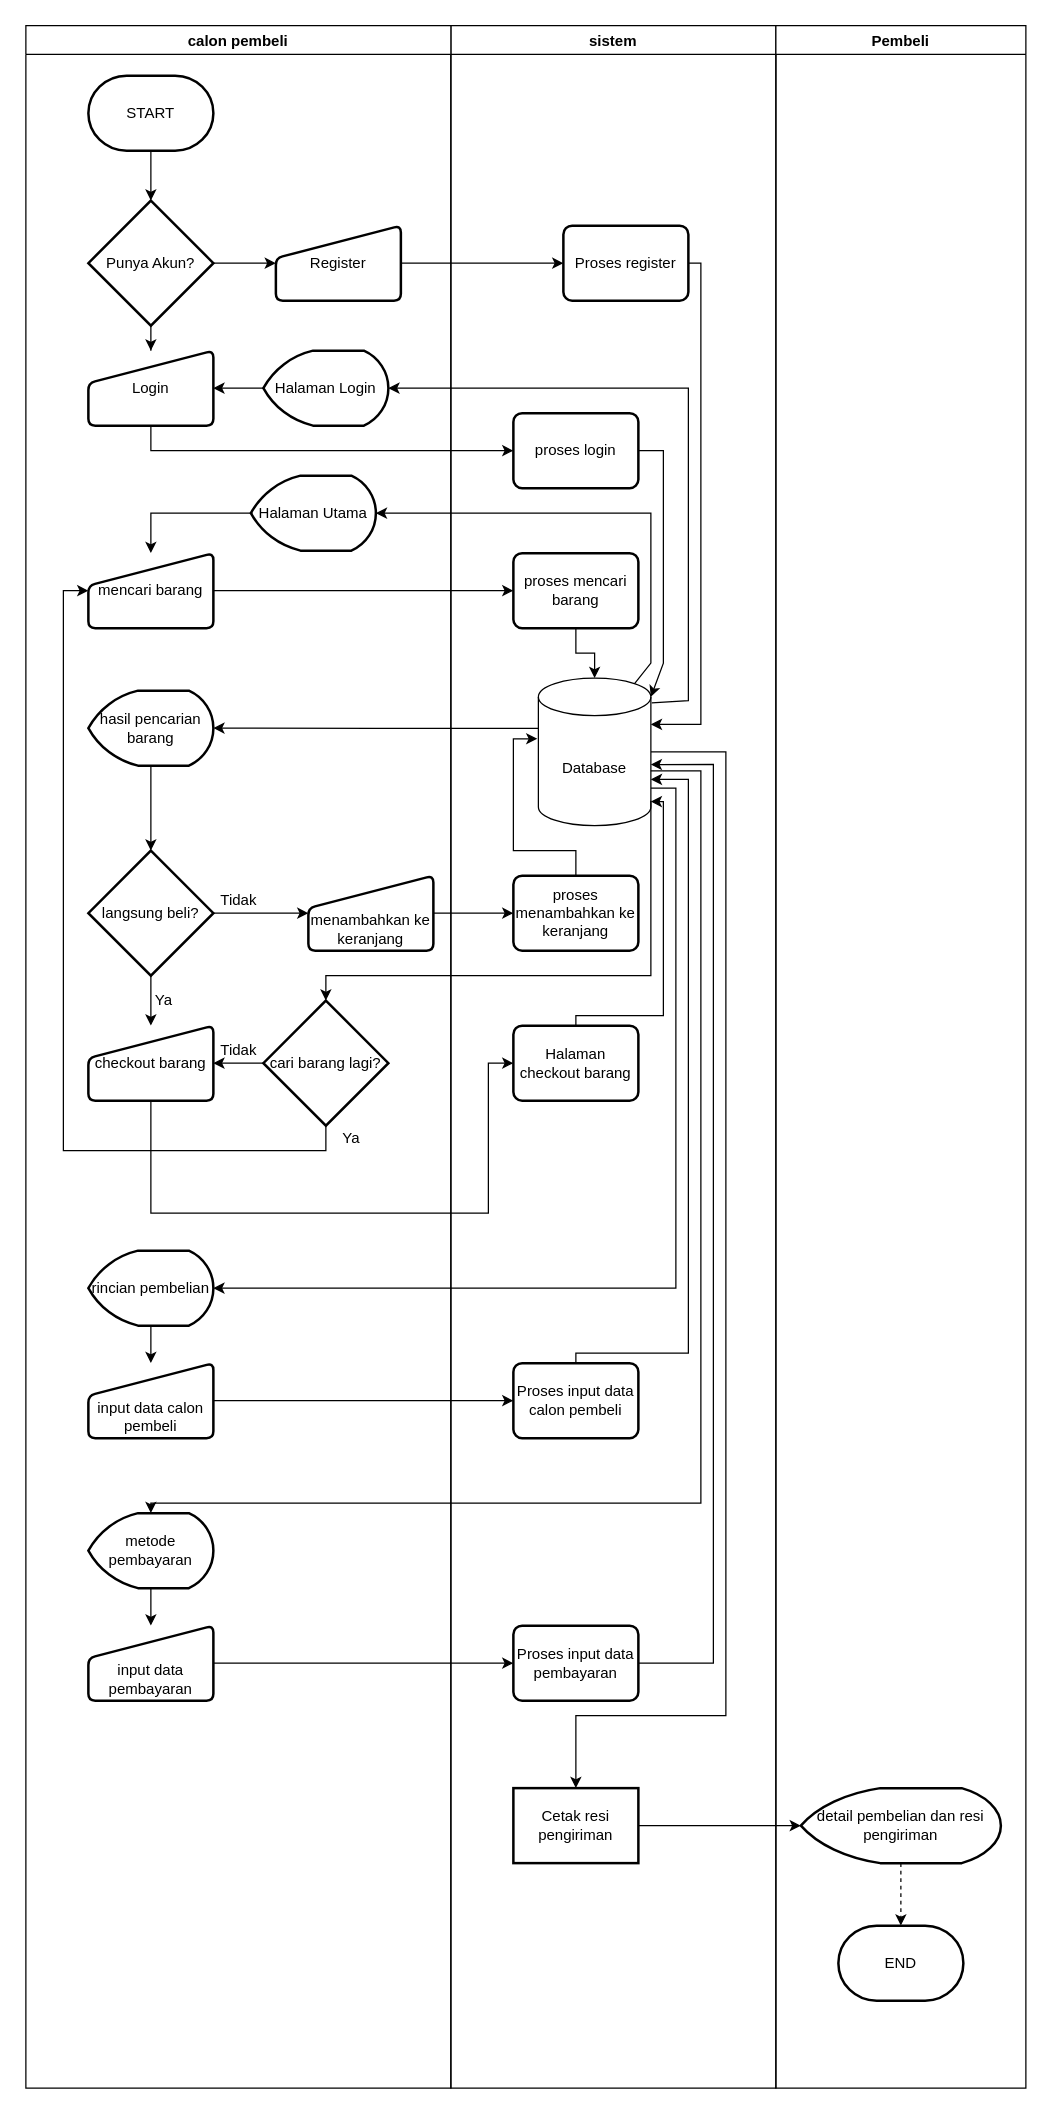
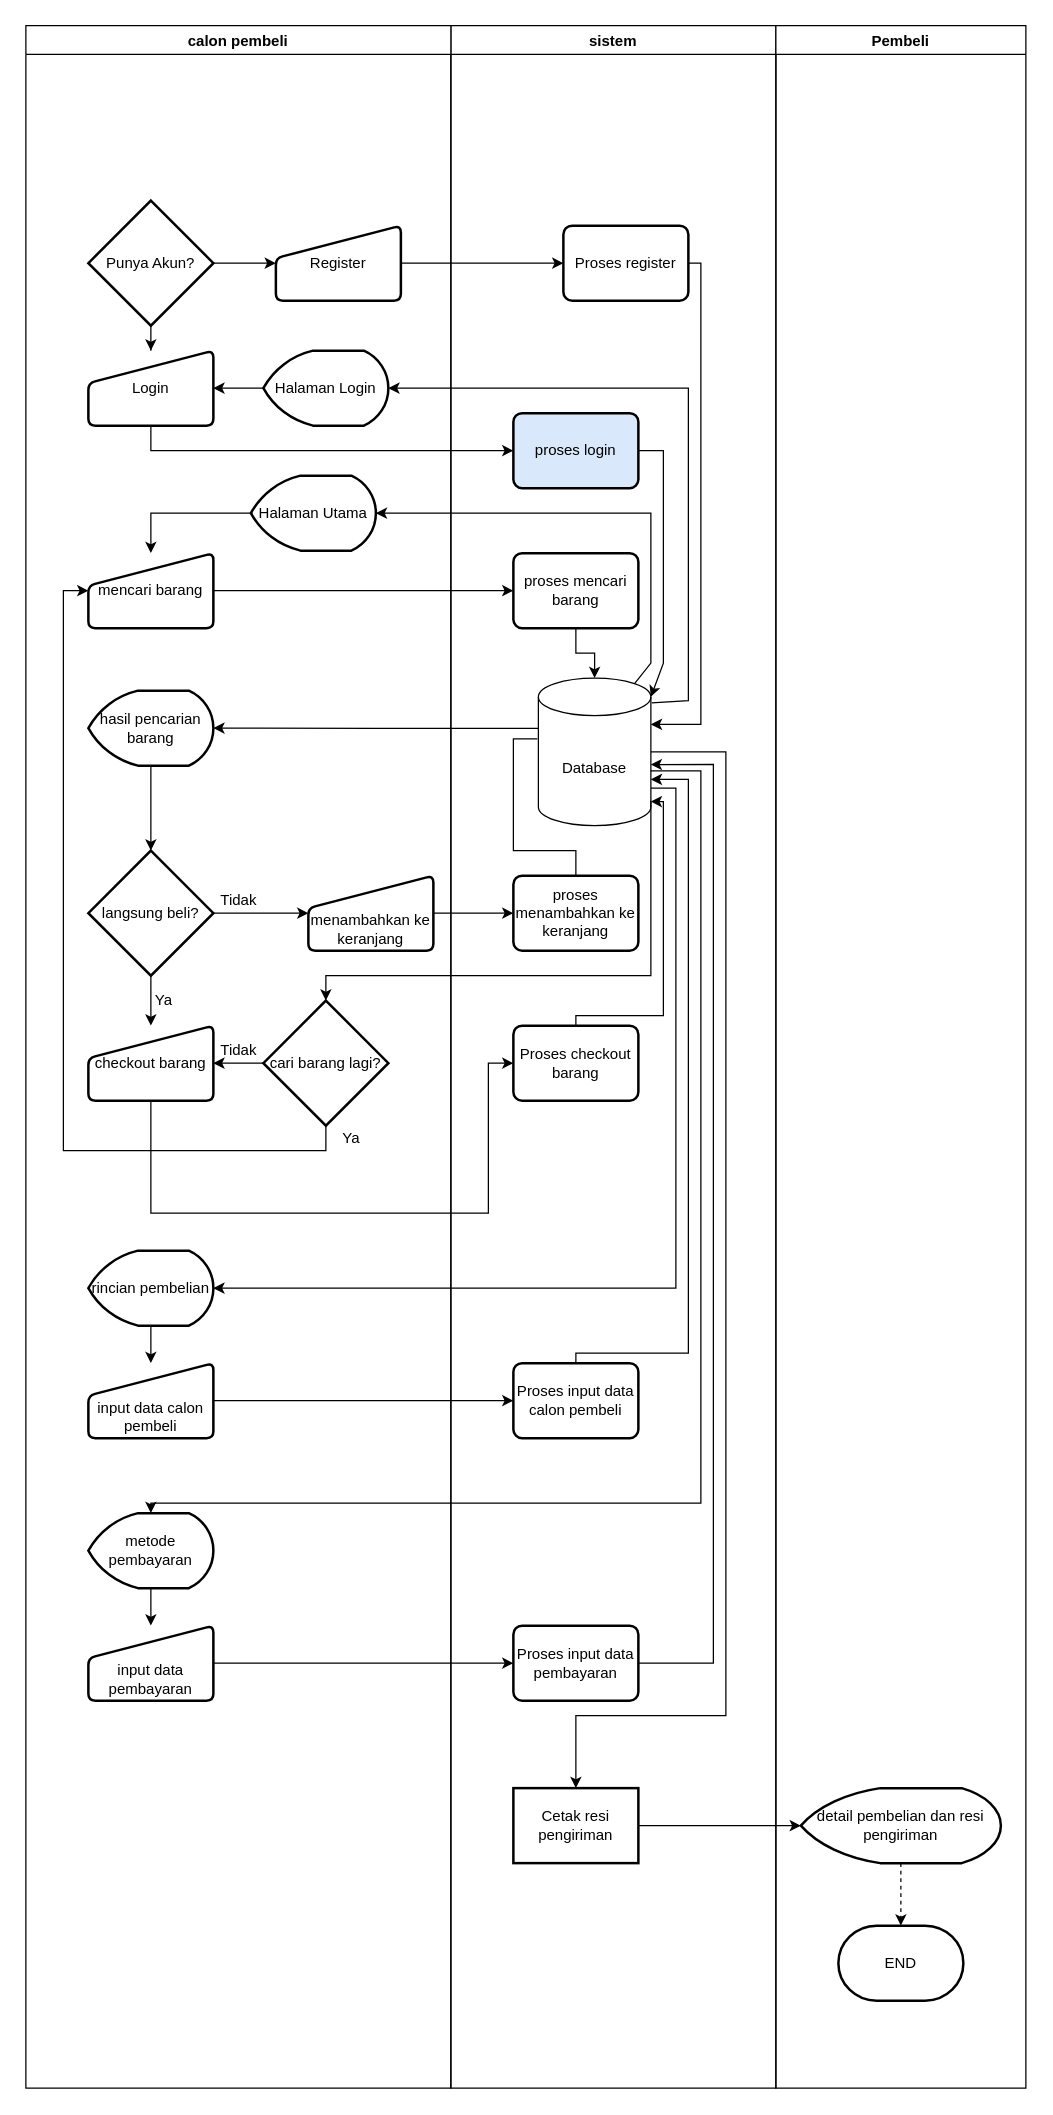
- <mxCell id="3" value="START" style="strokeWidth=2;html=1;shape=mxgraph.flowchart.terminator;whiteSpace=wrap;" parent="1" vertex="1"><mxGeometry x="70" y="60" width="100" height="60" as="geometry" /></mxCell>
- <mxCell id="2" style="edgeStyle=orthogonalEdgeStyle;rounded=0;orthogonalLoop=1;jettySize=auto;html=1;entryX=0.5;entryY=0;entryDx=0;entryDy=0;entryPerimeter=0;" parent="1" source="3" target="6" edge="1"><mxGeometry relative="1" as="geometry" /></mxCell>
- <mxCell id="26" value="proses login" style="rounded=1;whiteSpace=wrap;html=1;absoluteArcSize=1;arcSize=14;strokeWidth=2;" vertex="1" parent="9"><mxGeometry x="50" y="310" width="100" height="60" as="geometry" /></mxCell>
+ <mxCell id="26" value="proses login" style="rounded=1;whiteSpace=wrap;html=1;absoluteArcSize=1;arcSize=14;strokeWidth=2;fillColor=#dae8fc;" vertex="1" parent="9"><mxGeometry x="50" y="310" width="100" height="60" as="geometry" /></mxCell>
- <mxCell id="14" style="edgeStyle=orthogonalEdgeStyle;rounded=0;orthogonalLoop=1;jettySize=auto;html=1;entryX=-0.009;entryY=0.411;entryDx=0;entryDy=0;entryPerimeter=0;" edge="1" parent="9" source="15" target="13"><mxGeometry relative="1" as="geometry" /></mxCell>
+ <mxCell id="14" style="edgeStyle=orthogonalEdgeStyle;rounded=0;orthogonalLoop=1;jettySize=auto;html=1;entryX=-0.009;entryY=0.411;entryDx=0;entryDy=0;entryPerimeter=0;endArrow=none;" edge="1" parent="9" source="15" target="13"><mxGeometry relative="1" as="geometry" /></mxCell>
- <mxCell id="17" value="Halaman checkout barang" style="rounded=1;whiteSpace=wrap;html=1;absoluteArcSize=1;arcSize=14;strokeWidth=2;" vertex="1" parent="9"><mxGeometry x="50" y="800" width="100" height="60" as="geometry" /></mxCell>
+ <mxCell id="17" value="Proses checkout barang" style="rounded=1;whiteSpace=wrap;html=1;absoluteArcSize=1;arcSize=14;strokeWidth=2;" vertex="1" parent="9"><mxGeometry x="50" y="800" width="100" height="60" as="geometry" /></mxCell>
